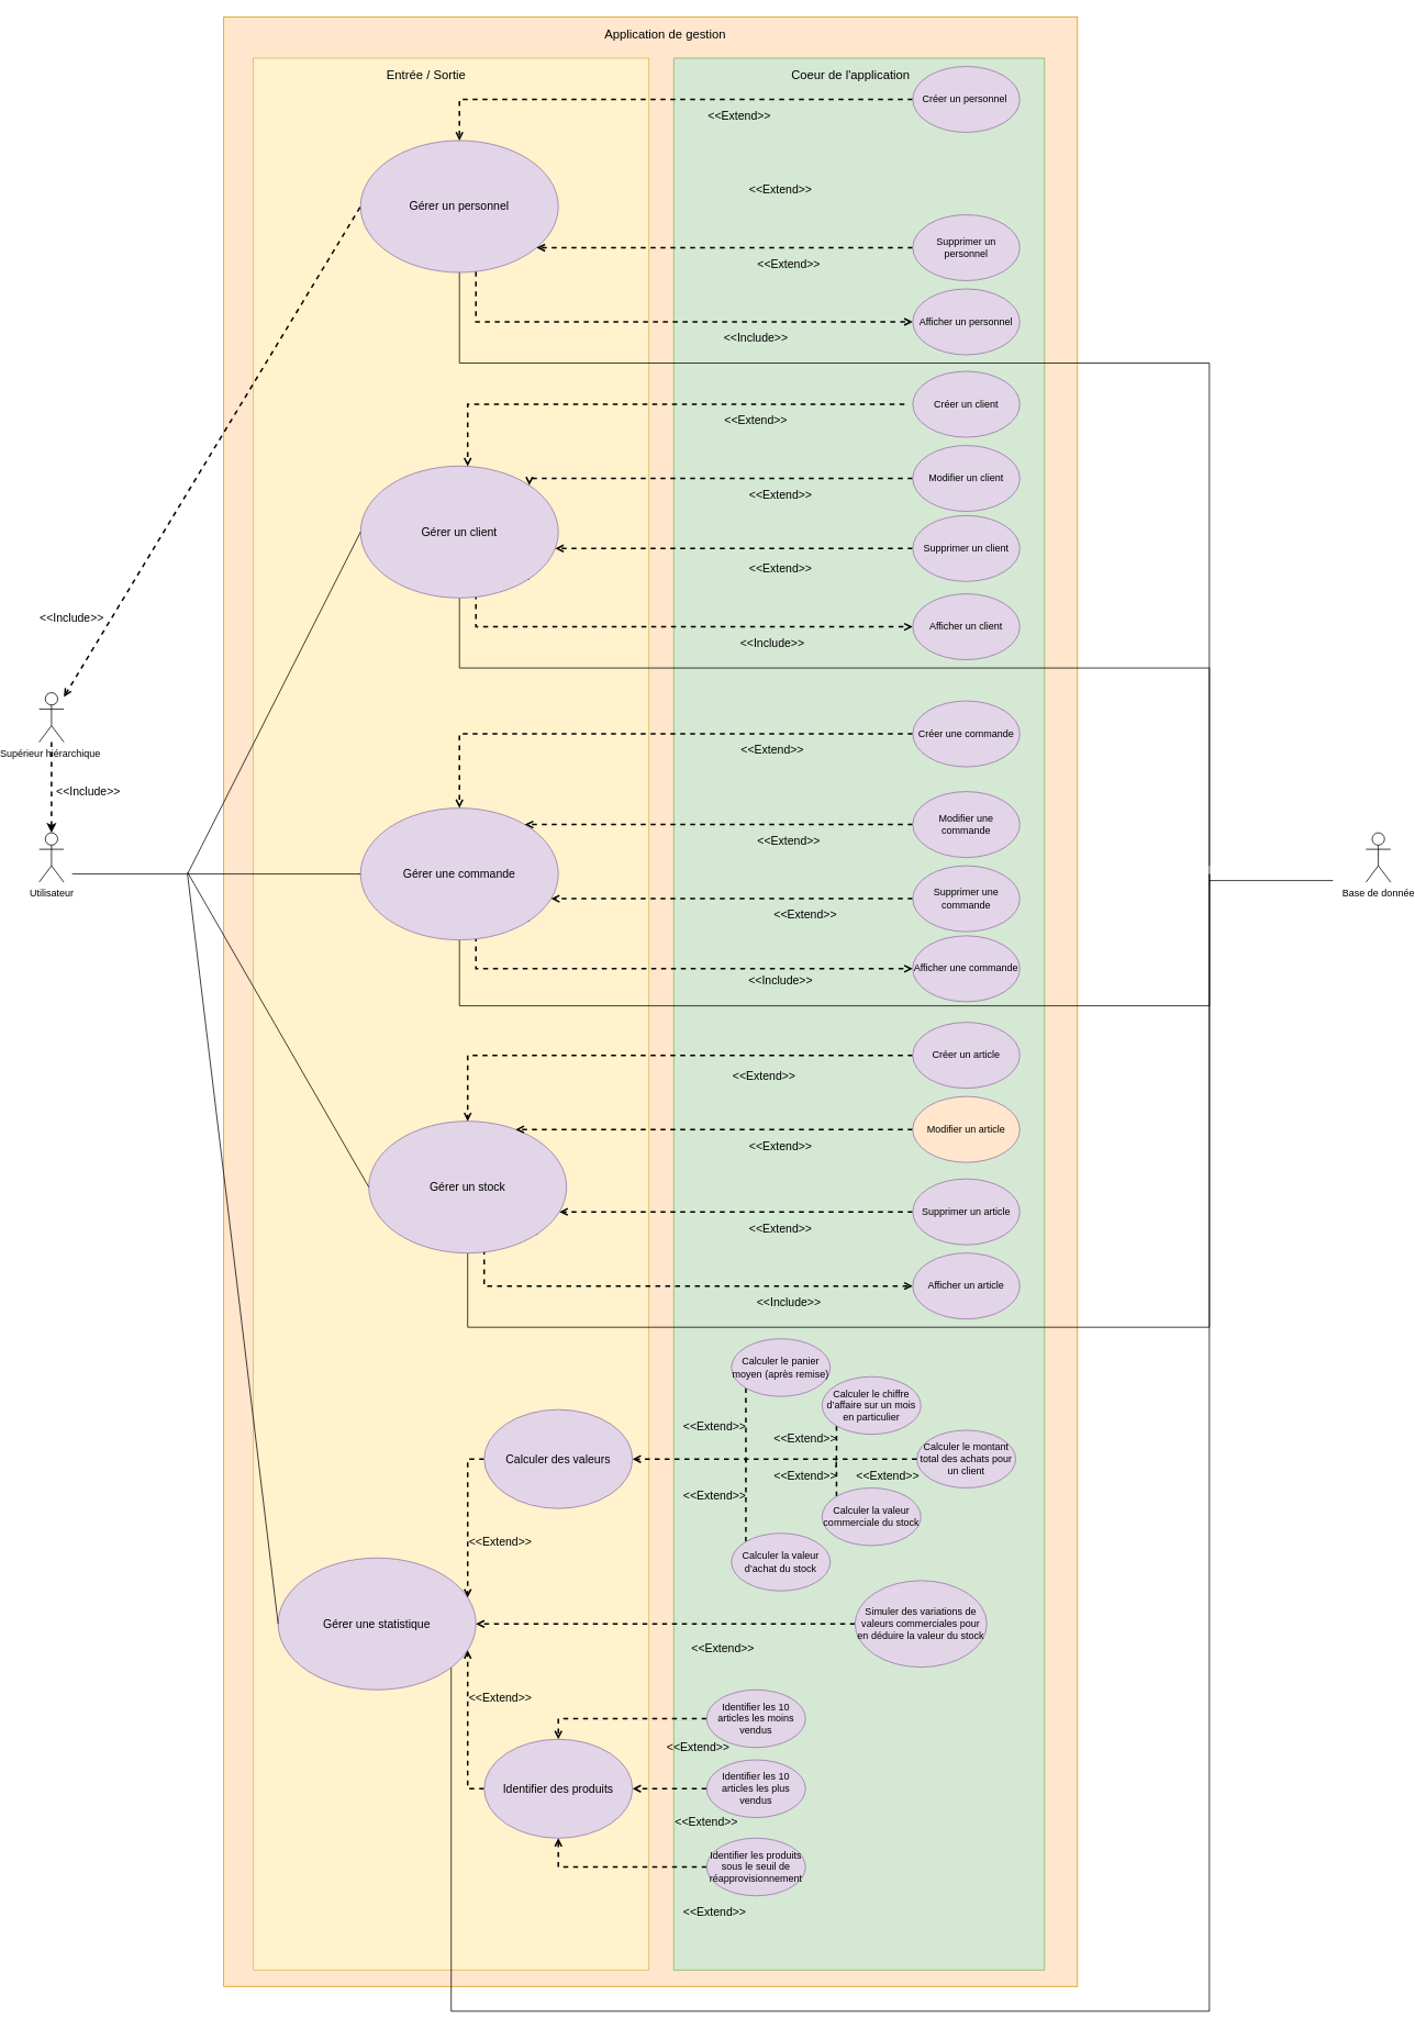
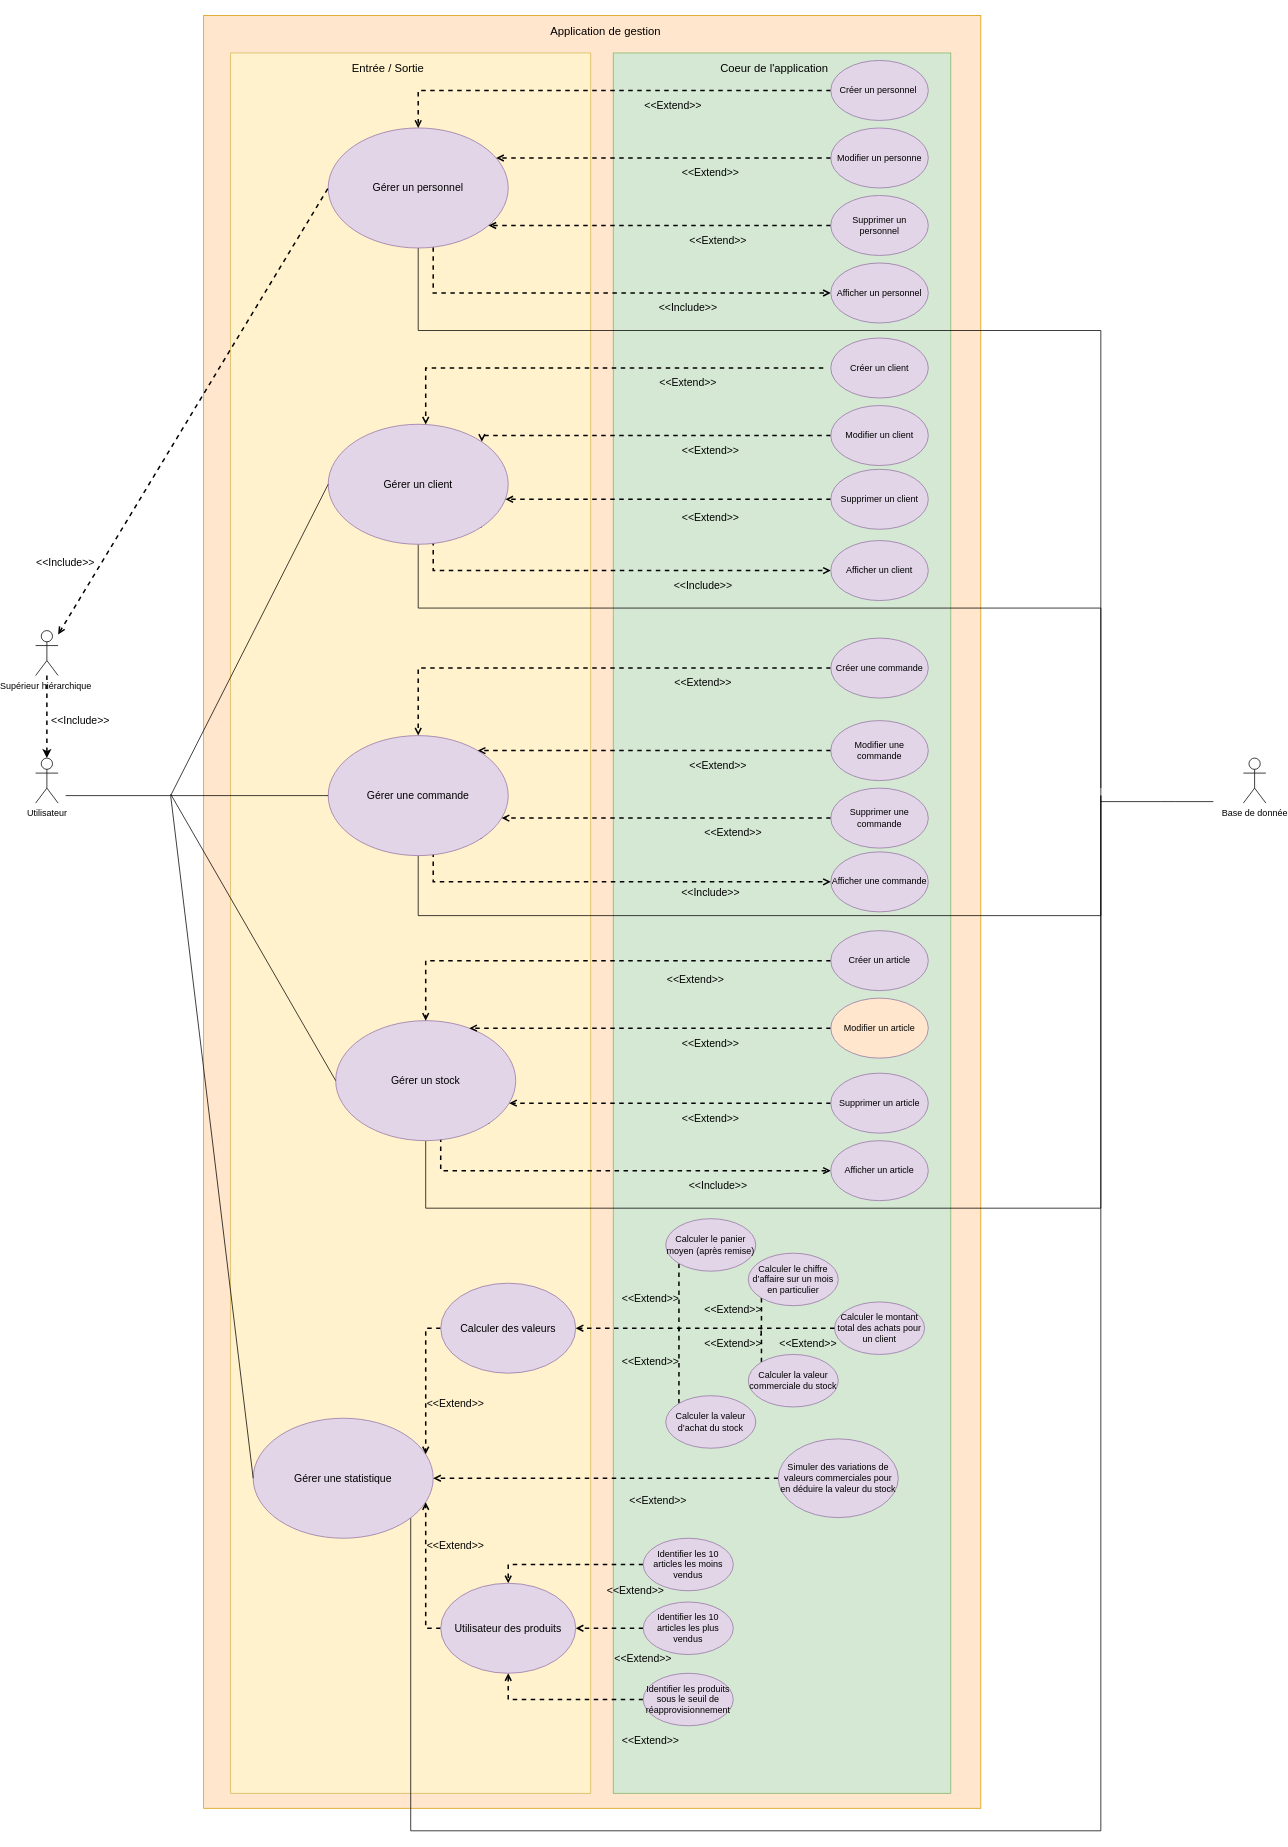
+ <mxCell id="49" style="edgeStyle=orthogonalEdgeStyle;rounded=0;orthogonalLoop=1;jettySize=auto;html=1;exitX=0;exitY=0.5;exitDx=0;exitDy=0;endArrow=open;endFill=0;dashed=1;strokeWidth=2;" parent="1" source="50" target="10" edge="1"><mxGeometry relative="1" as="geometry"><Array as="points"><mxPoint x="740" y="210" /><mxPoint x="740" y="210" /></Array></mxGeometry></mxCell>
+ <mxCell id="50" value="Modifier un personne" style="ellipse;whiteSpace=wrap;html=1;fillColor=#e1d5e7;strokeColor=#9673a6;" parent="1" vertex="1"><mxGeometry x="1080" y="170" width="130" height="80" as="geometry" /></mxCell>
- <mxCell id="94" value="&lt;span style=&quot;font-size: 14px&quot;&gt;Identifier des produits&lt;/span&gt;" style="ellipse;whiteSpace=wrap;html=1;fillColor=#e1d5e7;strokeColor=#9673a6;" parent="1" vertex="1"><mxGeometry x="560" y="2110" width="180" height="120" as="geometry" /></mxCell>
+ <mxCell id="94" value="&lt;span style=&quot;font-size: 14px&quot;&gt;Utilisateur des produits&lt;/span&gt;" style="ellipse;whiteSpace=wrap;html=1;fillColor=#e1d5e7;strokeColor=#9673a6;" parent="1" vertex="1"><mxGeometry x="560" y="2110" width="180" height="120" as="geometry" /></mxCell>
